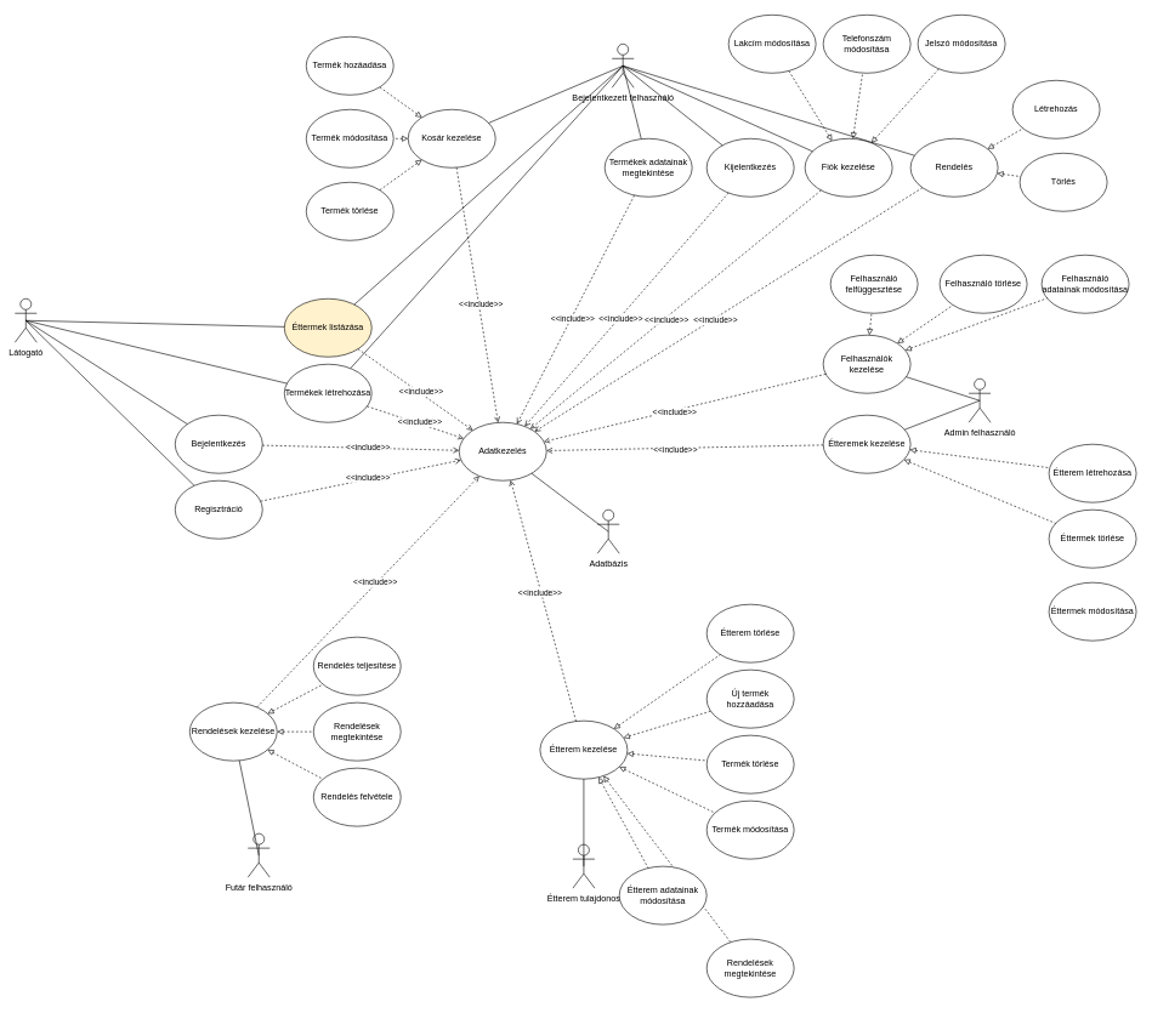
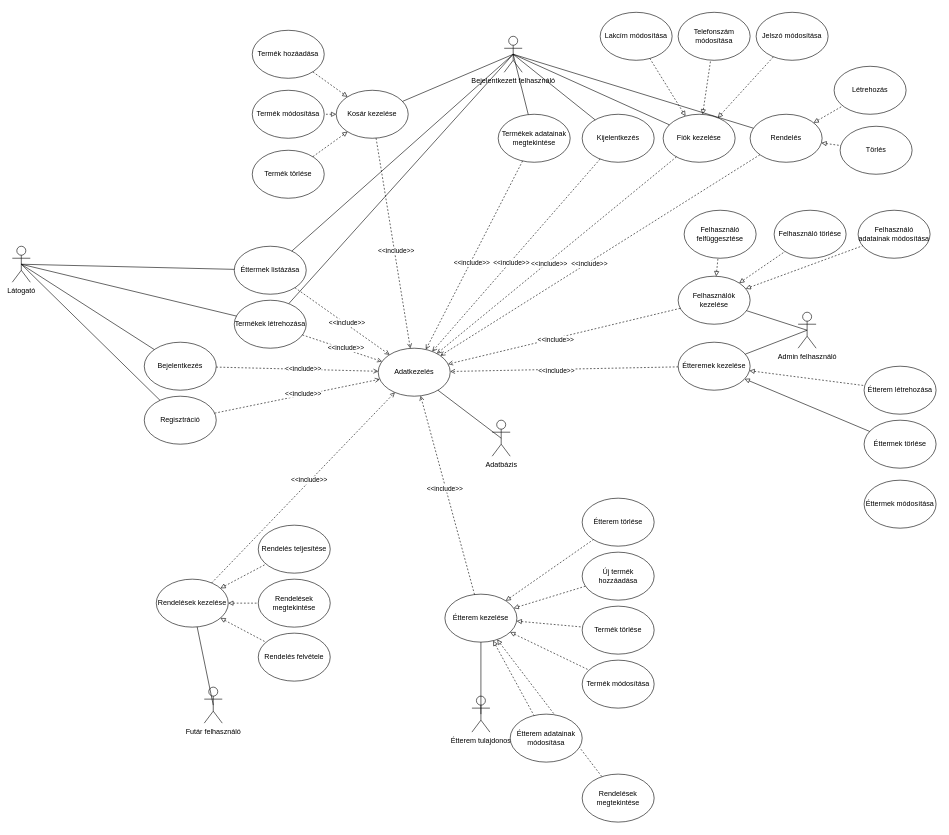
- <mxCell id="98" value="Éttermek listázása" style="ellipse;whiteSpace=wrap;html=1;fillColor=#fff2cc;" vertex="1" parent="1"><mxGeometry x="390" y="410" width="120" height="80" as="geometry" /></mxCell>
+ <mxCell id="98" value="Éttermek listázása" style="ellipse;whiteSpace=wrap;html=1;" vertex="1" parent="1"><mxGeometry x="390" y="410" width="120" height="80" as="geometry" /></mxCell>
- <mxCell id="64" value="" style="endArrow=none;dashed=1;html=1;rounded=0;startArrow=block;startFill=0;strokeWidth=1;" parent="1" source="58" target="63" edge="1"><mxGeometry width="50" height="50" relative="1" as="geometry"><mxPoint x="1419" y="730" as="sourcePoint" /><mxPoint x="1471" y="770" as="targetPoint" /></mxGeometry></mxCell>
+ <mxCell id="64" value="" style="endArrow=none;dashed=0;html=1;rounded=0;startArrow=block;startFill=0;strokeWidth=1;" parent="1" source="58" target="63" edge="1"><mxGeometry width="50" height="50" relative="1" as="geometry"><mxPoint x="1419" y="730" as="sourcePoint" /><mxPoint x="1471" y="770" as="targetPoint" /></mxGeometry></mxCell>
